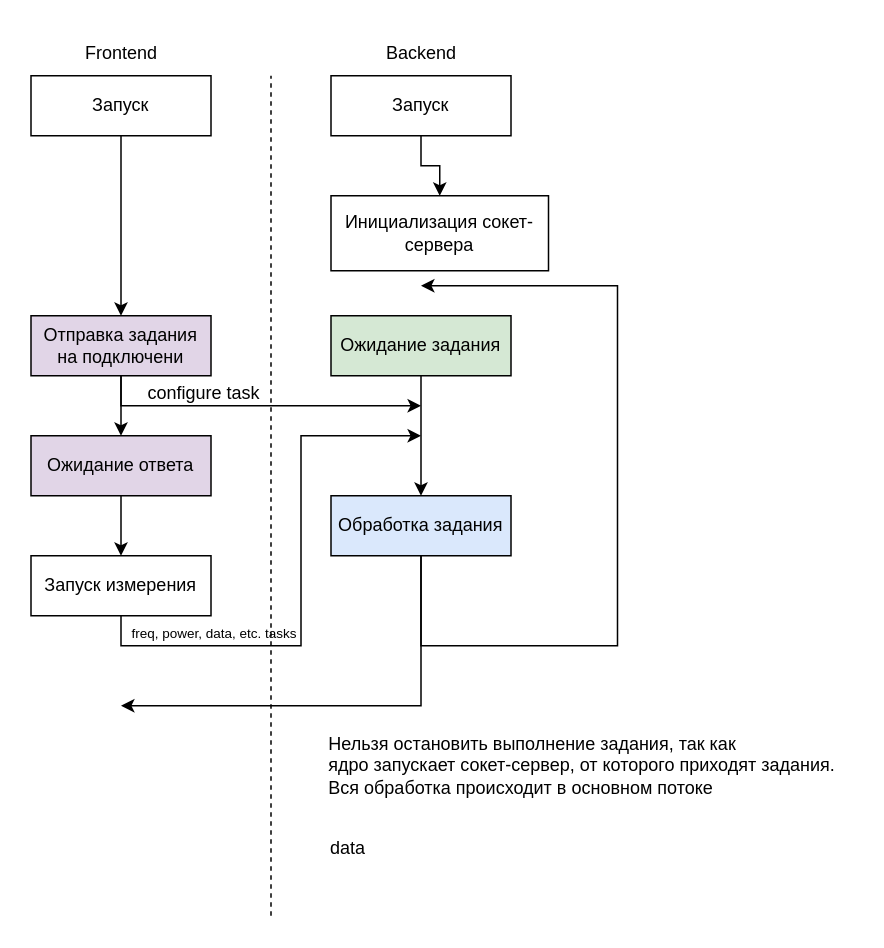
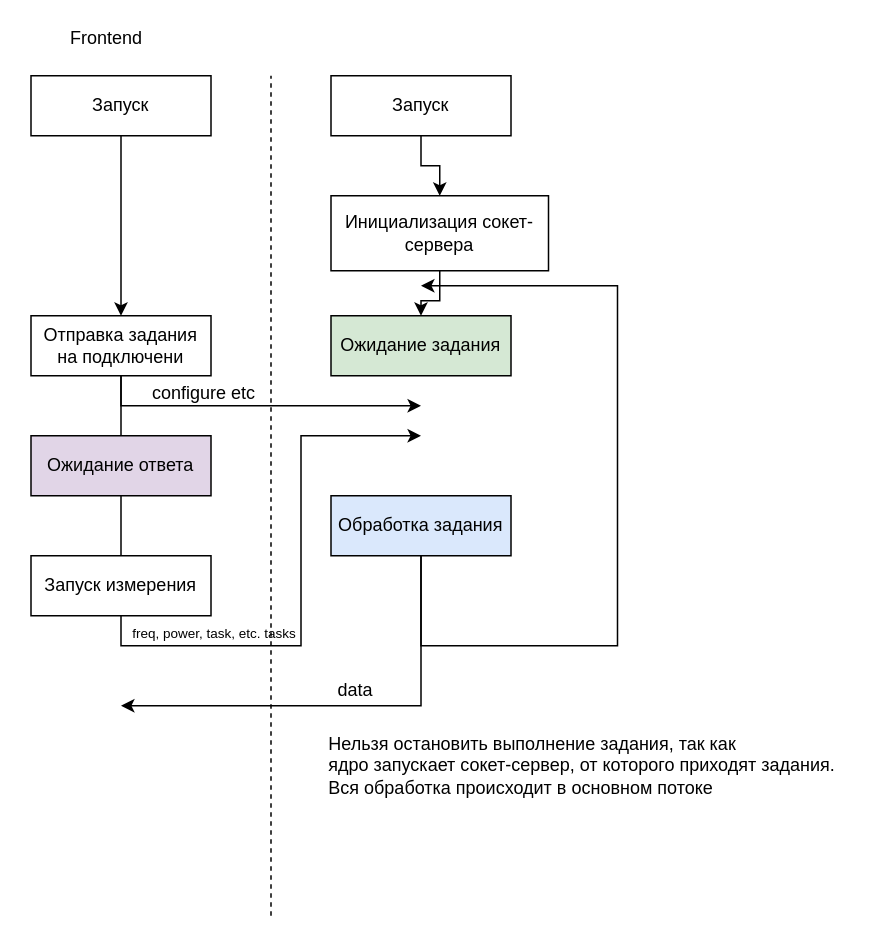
- <mxCell id="3" value="Frontend" style="text;html=1;align=center;verticalAlign=middle;resizable=0;points=[];autosize=1;strokeColor=none;fillColor=none;" vertex="1" parent="1"><mxGeometry x="45" y="20" width="70" height="30" as="geometry" /></mxCell>
+ <mxCell id="3" value="Frontend" style="text;html=1;align=center;verticalAlign=middle;resizable=0;points=[];autosize=1;strokeColor=none;fillColor=none;" vertex="1" parent="1"><mxGeometry x="35" y="10" width="70" height="30" as="geometry" /></mxCell>
- <mxCell id="4" value="Backend" style="text;html=1;align=center;verticalAlign=middle;resizable=0;points=[];autosize=1;strokeColor=none;fillColor=none;" vertex="1" parent="1"><mxGeometry x="245" y="20" width="70" height="30" as="geometry" /></mxCell>
+ <mxCell id="7" value="" style="edgeStyle=orthogonalEdgeStyle;rounded=0;orthogonalLoop=1;jettySize=auto;html=1;" edge="1" parent="1" source="8" target="10"><mxGeometry relative="1" as="geometry" /></mxCell>
- <mxCell id="15" value="Отправка задания на подключени" style="rounded=0;whiteSpace=wrap;html=1;fillColor=#e1d5e7;" vertex="1" parent="1"><mxGeometry x="20" y="210" width="120" height="40" as="geometry" /></mxCell>
+ <mxCell id="15" value="Отправка задания на подключени" style="rounded=0;whiteSpace=wrap;html=1;" vertex="1" parent="1"><mxGeometry x="20" y="210" width="120" height="40" as="geometry" /></mxCell>
- <mxCell id="19" value="configure task" style="text;html=1;align=center;verticalAlign=middle;resizable=0;points=[];autosize=1;strokeColor=none;fillColor=none;" vertex="1" parent="1"><mxGeometry x="85" y="247" width="100" height="30" as="geometry" /></mxCell>
+ <mxCell id="19" value="configure etc" style="text;html=1;align=center;verticalAlign=middle;resizable=0;points=[];autosize=1;strokeColor=none;fillColor=none;" vertex="1" parent="1"><mxGeometry x="85" y="247" width="100" height="30" as="geometry" /></mxCell>
- <mxCell id="14" style="edgeStyle=orthogonalEdgeStyle;rounded=0;orthogonalLoop=1;jettySize=auto;html=1;exitX=0.5;exitY=1;exitDx=0;exitDy=0;entryX=0.5;entryY=0;entryDx=0;entryDy=0;" edge="1" parent="1" source="15" target="21"><mxGeometry relative="1" as="geometry" /></mxCell>
+ <mxCell id="14" style="edgeStyle=orthogonalEdgeStyle;rounded=0;orthogonalLoop=1;jettySize=auto;html=1;exitX=0.5;exitY=1;exitDx=0;exitDy=0;entryX=0.5;entryY=0;entryDx=0;entryDy=0;endArrow=none;" edge="1" parent="1" source="15" target="21"><mxGeometry relative="1" as="geometry" /></mxCell>
- <mxCell id="9" value="" style="edgeStyle=orthogonalEdgeStyle;rounded=0;orthogonalLoop=1;jettySize=auto;html=1;" edge="1" parent="1" source="10" target="18"><mxGeometry relative="1" as="geometry" /></mxCell>
- <mxCell id="20" value="" style="edgeStyle=orthogonalEdgeStyle;rounded=0;orthogonalLoop=1;jettySize=auto;html=1;" edge="1" parent="1" source="21" target="23"><mxGeometry relative="1" as="geometry" /></mxCell>
+ <mxCell id="20" value="" style="edgeStyle=orthogonalEdgeStyle;rounded=0;orthogonalLoop=1;jettySize=auto;html=1;endArrow=none;" edge="1" parent="1" source="21" target="23"><mxGeometry relative="1" as="geometry" /></mxCell>
- <mxCell id="24" value="&lt;font style=&quot;font-size: 9px;&quot;&gt;freq, power, data, etc. tasks&lt;/font&gt;" style="text;html=1;align=center;verticalAlign=middle;resizable=0;points=[];autosize=1;strokeColor=none;fillColor=none;" vertex="1" parent="1"><mxGeometry x="77" y="406" width="130" height="30" as="geometry" /></mxCell>
+ <mxCell id="24" value="&lt;font style=&quot;font-size: 9px;&quot;&gt;freq, power, task, etc. tasks&lt;/font&gt;" style="text;html=1;align=center;verticalAlign=middle;resizable=0;points=[];autosize=1;strokeColor=none;fillColor=none;" vertex="1" parent="1"><mxGeometry x="77" y="406" width="130" height="30" as="geometry" /></mxCell>
- <mxCell id="25" value="data" style="text;html=1;align=center;verticalAlign=middle;resizable=0;points=[];autosize=1;strokeColor=none;fillColor=none;" vertex="1" parent="1"><mxGeometry x="206" y="550" width="50" height="30" as="geometry" /></mxCell>
+ <mxCell id="25" value="data" style="text;html=1;align=center;verticalAlign=middle;resizable=0;points=[];autosize=1;strokeColor=none;fillColor=none;" vertex="1" parent="1"><mxGeometry x="211" y="445" width="50" height="30" as="geometry" /></mxCell>
